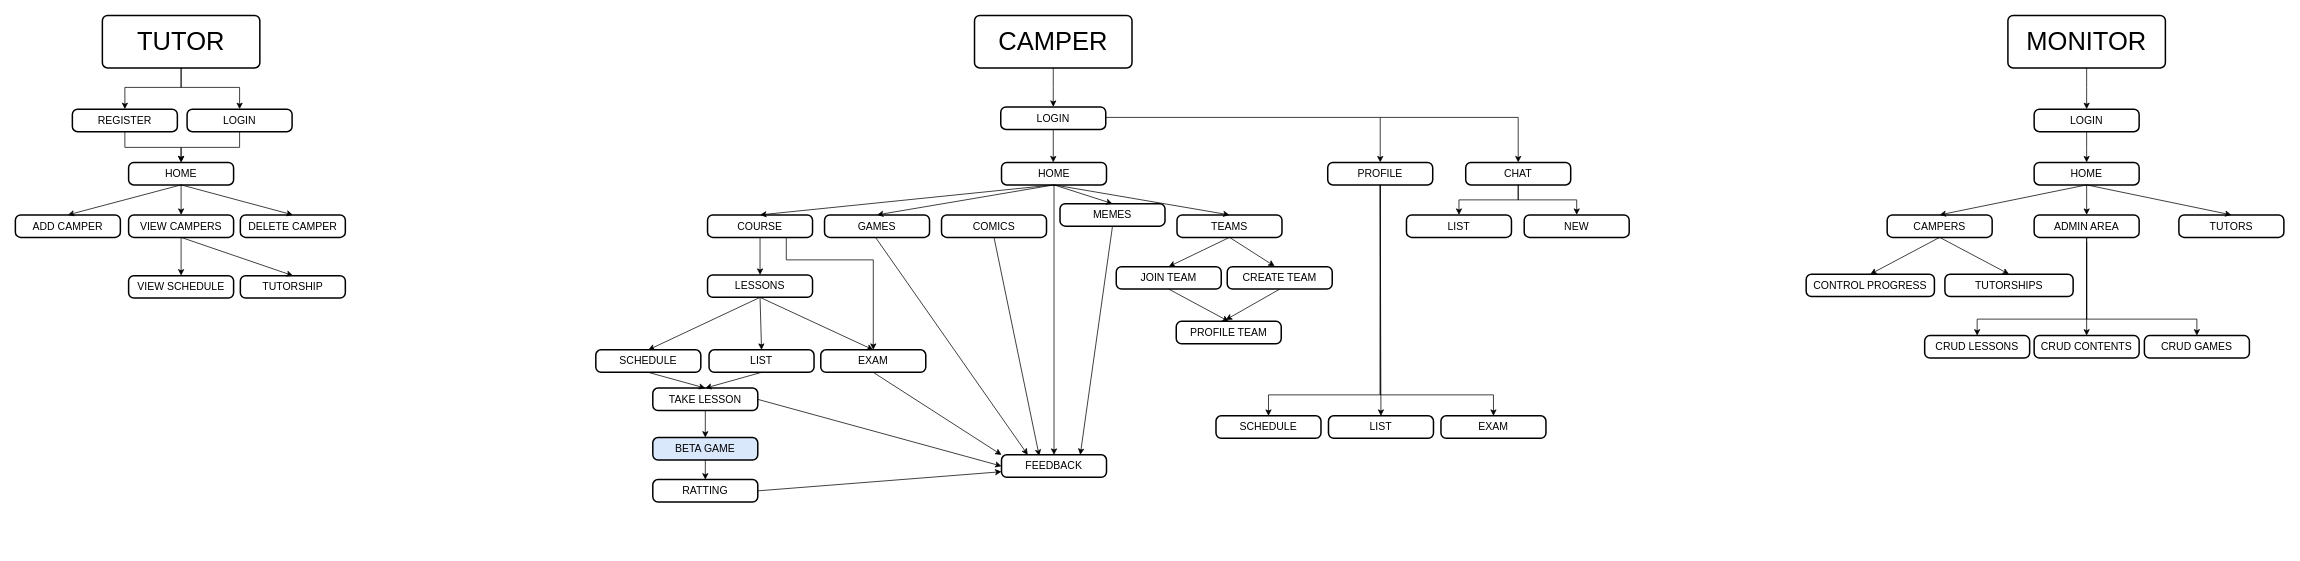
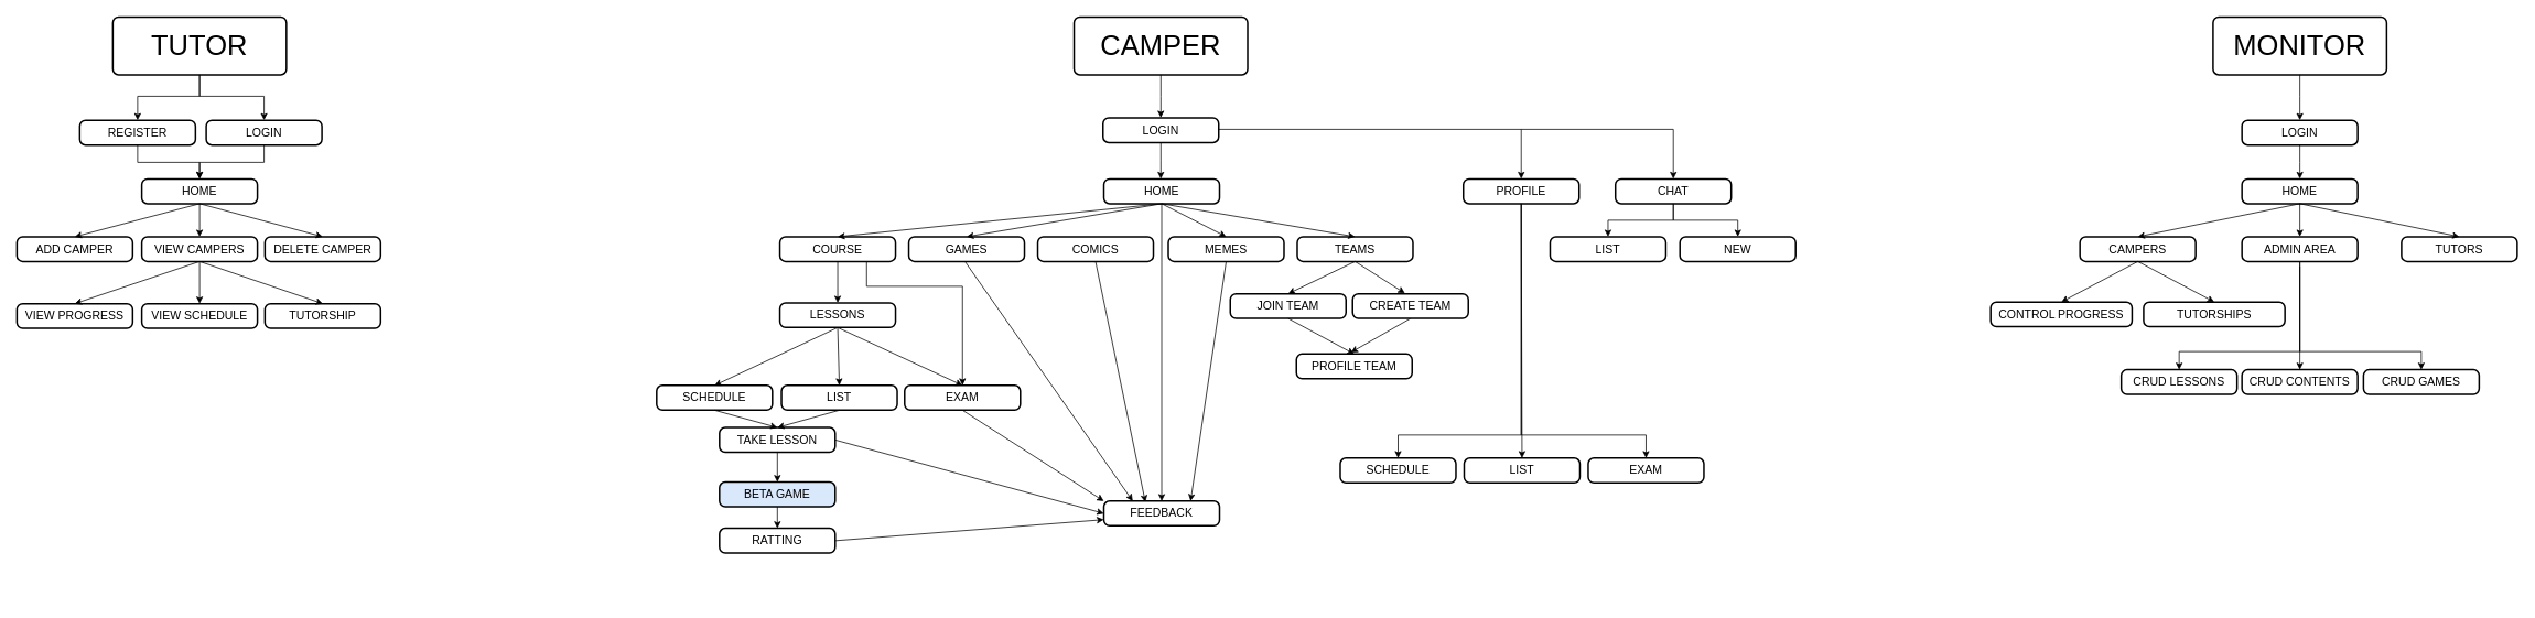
- <mxCell id="12" value="&lt;span style=&quot;font-size: 14px&quot;&gt;MEMES&lt;/span&gt;" style="rounded=1;whiteSpace=wrap;html=1;absoluteArcSize=1;arcSize=14;strokeWidth=2;verticalAlign=middle;" parent="2" vertex="1"><mxGeometry x="619" y="251" width="140" height="30" as="geometry" /></mxCell>
+ <mxCell id="12" value="&lt;span style=&quot;font-size: 14px&quot;&gt;MEMES&lt;/span&gt;" style="rounded=1;whiteSpace=wrap;html=1;absoluteArcSize=1;arcSize=14;strokeWidth=2;verticalAlign=middle;" parent="2" vertex="1"><mxGeometry x="619" y="266" width="140" height="30" as="geometry" /></mxCell>
+ <mxCell id="75" style="edgeStyle=none;rounded=0;orthogonalLoop=1;jettySize=auto;html=1;entryX=0.5;entryY=0;entryDx=0;entryDy=0;exitX=0.5;exitY=1;exitDx=0;exitDy=0;" parent="62" source="68" target="74" edge="1"><mxGeometry relative="1" as="geometry"><mxPoint x="221" y="346" as="targetPoint" /></mxGeometry></mxCell>
+ <mxCell id="74" value="&lt;span style=&quot;font-size: 14px&quot;&gt;VIEW PROGRESS&lt;/span&gt;" style="rounded=1;whiteSpace=wrap;html=1;absoluteArcSize=1;arcSize=14;strokeWidth=2;verticalAlign=middle;" parent="62" vertex="1"><mxGeometry y="347" width="140" height="30" as="geometry" /></mxCell>
